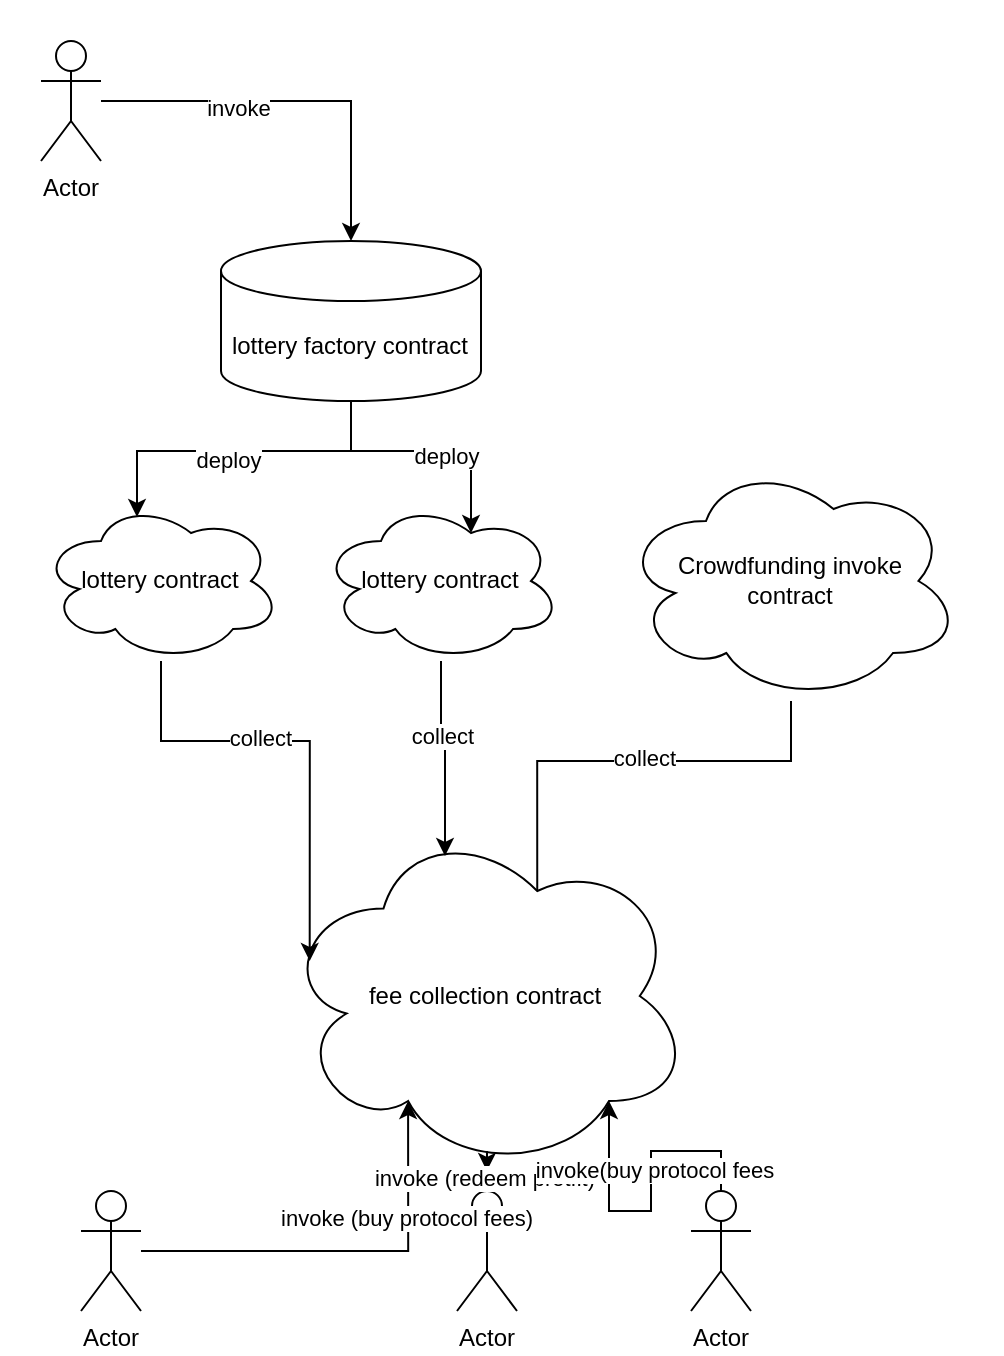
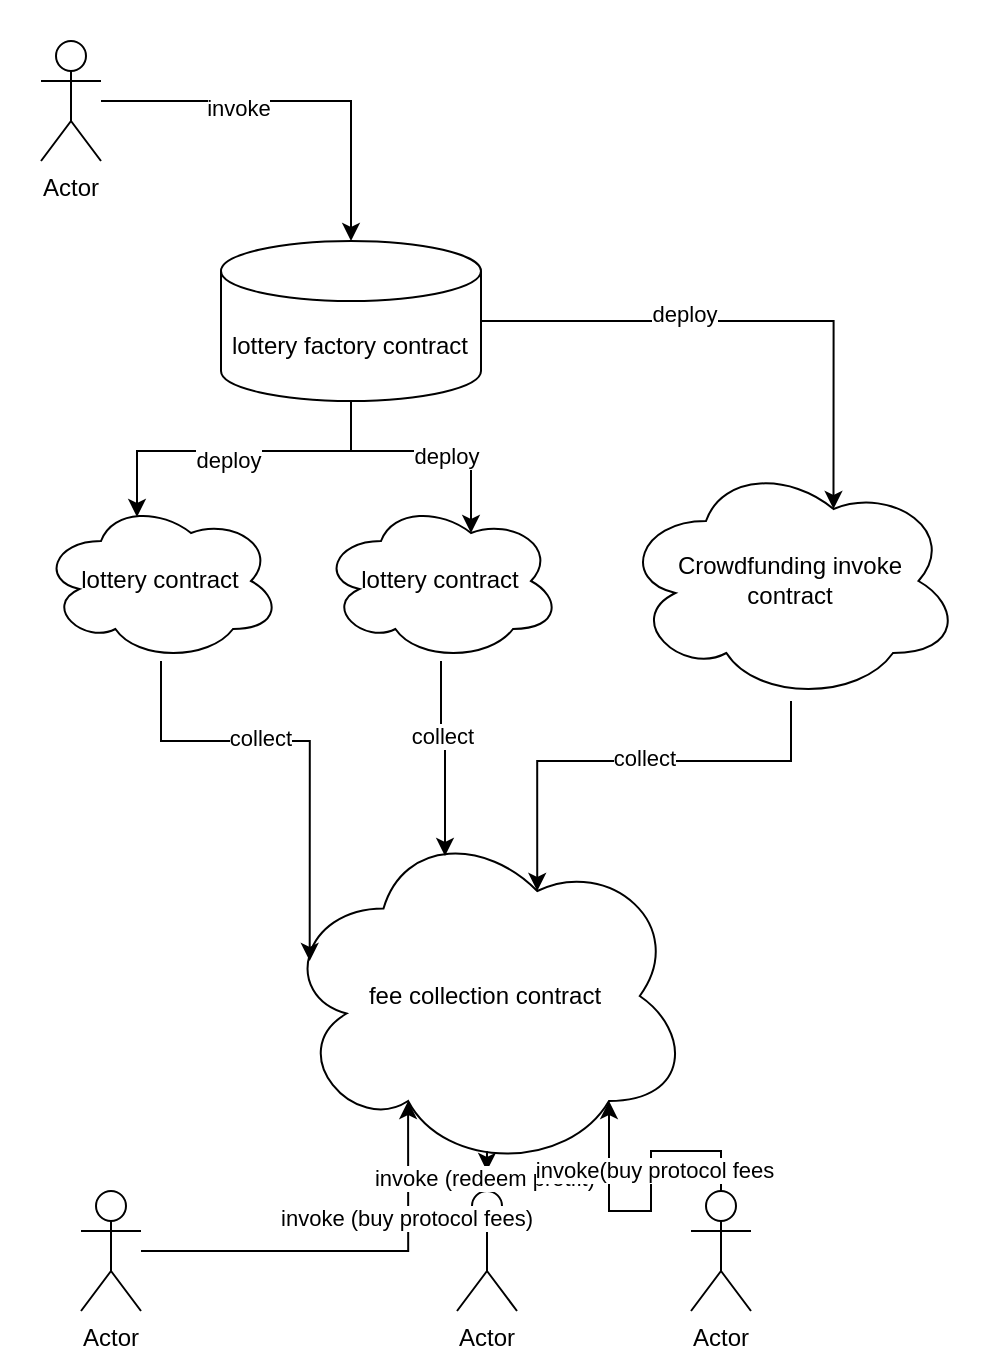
+ <mxCell id="11" style="edgeStyle=orthogonalEdgeStyle;rounded=0;orthogonalLoop=1;jettySize=auto;html=1;entryX=0.625;entryY=0.2;entryDx=0;entryDy=0;entryPerimeter=0;" edge="1" parent="1" source="5" target="4"><mxGeometry relative="1" as="geometry" /></mxCell>
+ <mxCell id="12" value="deploy" style="edgeLabel;html=1;align=center;verticalAlign=middle;resizable=0;points=[];" vertex="1" connectable="0" parent="11"><mxGeometry x="-0.256" y="4" relative="1" as="geometry"><mxPoint as="offset" /></mxGeometry></mxCell>
- <mxCell id="17" style="edgeStyle=orthogonalEdgeStyle;rounded=0;orthogonalLoop=1;jettySize=auto;html=1;entryX=0.625;entryY=0.2;entryDx=0;entryDy=0;entryPerimeter=0;endArrow=none;" edge="1" parent="1" source="4" target="3"><mxGeometry relative="1" as="geometry" /></mxCell>
+ <mxCell id="17" style="edgeStyle=orthogonalEdgeStyle;rounded=0;orthogonalLoop=1;jettySize=auto;html=1;entryX=0.625;entryY=0.2;entryDx=0;entryDy=0;entryPerimeter=0;" edge="1" parent="1" source="4" target="3"><mxGeometry relative="1" as="geometry" /></mxCell>
